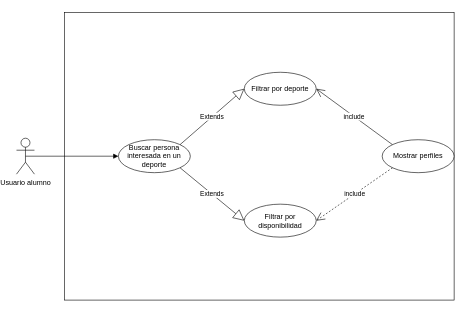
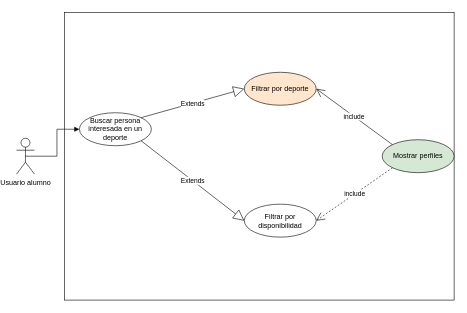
- <mxCell id="6" value="Filtrar por deporte" style="ellipse;whiteSpace=wrap;html=1;" vertex="1" parent="1"><mxGeometry x="400" y="120" width="120" height="55" as="geometry" /></mxCell>
+ <mxCell id="6" value="Filtrar por deporte" style="ellipse;whiteSpace=wrap;html=1;fillColor=#ffe6cc;" vertex="1" parent="1"><mxGeometry x="400" y="120" width="120" height="55" as="geometry" /></mxCell>
- <mxCell id="4" value="Buscar persona interesada en un deporte" style="ellipse;whiteSpace=wrap;html=1;" vertex="1" parent="1"><mxGeometry x="190" y="232.5" width="120" height="55" as="geometry" /></mxCell>
+ <mxCell id="4" value="Buscar persona interesada en un deporte" style="ellipse;whiteSpace=wrap;html=1;" vertex="1" parent="1"><mxGeometry x="125" y="187.5" width="120" height="55" as="geometry" /></mxCell>
- <mxCell id="8" value="Mostrar perfiles" style="ellipse;whiteSpace=wrap;html=1;" vertex="1" parent="1"><mxGeometry x="630" y="232.5" width="120" height="55" as="geometry" /></mxCell>
+ <mxCell id="8" value="Mostrar perfiles" style="ellipse;whiteSpace=wrap;html=1;fillColor=#d5e8d4;" vertex="1" parent="1"><mxGeometry x="630" y="232.5" width="120" height="55" as="geometry" /></mxCell>
